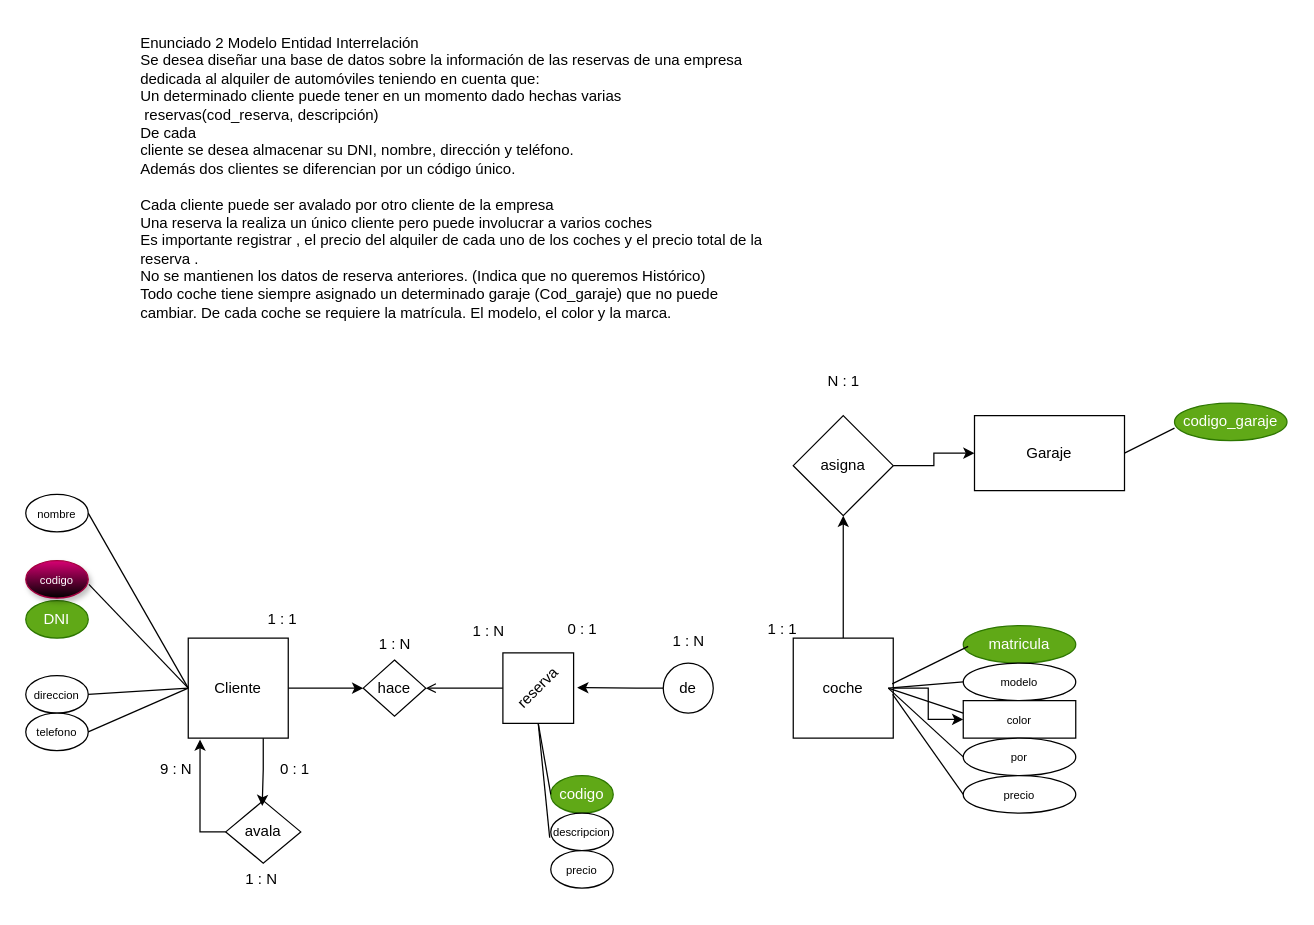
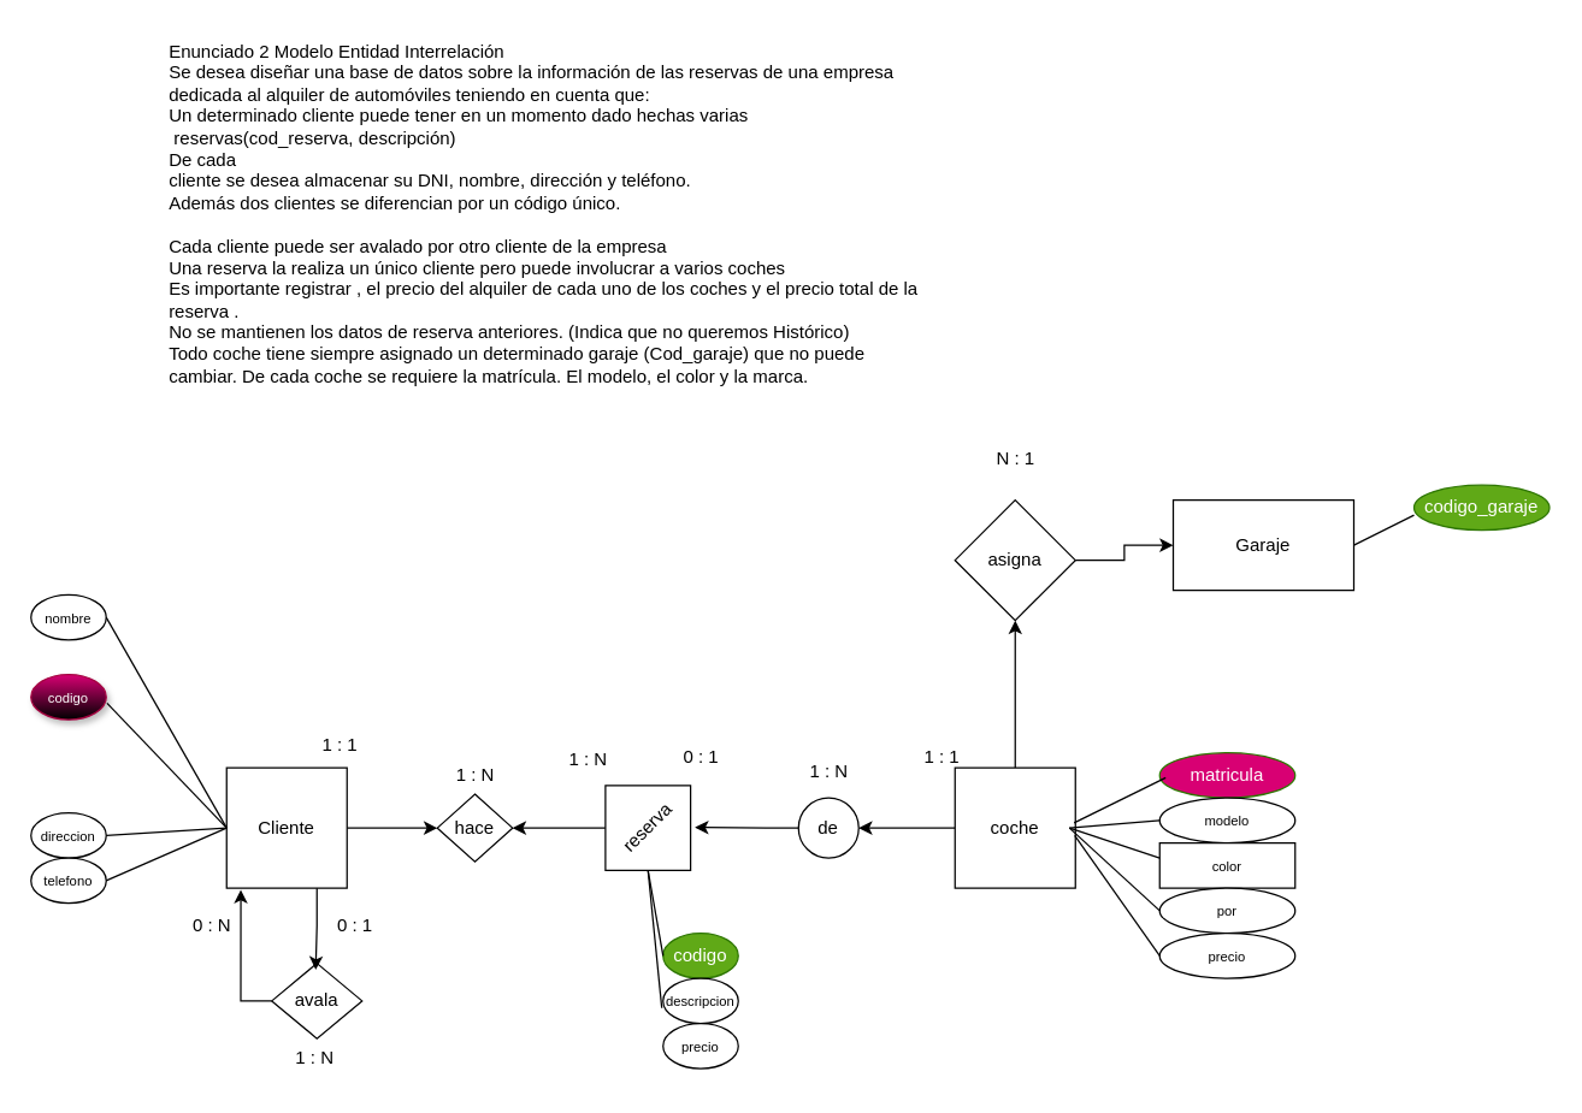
- <mxCell id="9" value="DNI" style="ellipse;whiteSpace=wrap;html=1;fillColor=#60a917;fontColor=#ffffff;strokeColor=#2D7600;" vertex="1" parent="1"><mxGeometry x="20" y="480" width="50" height="30" as="geometry" /></mxCell>
- <mxCell id="22" value="matricula" style="ellipse;whiteSpace=wrap;html=1;fillColor=#60a917;fontColor=#ffffff;strokeColor=#2D7600;" vertex="1" parent="1"><mxGeometry x="770" y="500" width="90" height="30" as="geometry" /></mxCell>
+ <mxCell id="22" value="matricula" style="ellipse;whiteSpace=wrap;html=1;fillColor=#d80073;fontColor=#ffffff;strokeColor=#2D7600;" vertex="1" parent="1"><mxGeometry x="770" y="500" width="90" height="30" as="geometry" /></mxCell>
- <mxCell id="16" value="" style="edgeStyle=orthogonalEdgeStyle;rounded=0;orthogonalLoop=1;jettySize=auto;html=1;entryX=1;entryY=0.5;entryDx=0;entryDy=0;endArrow=open;" edge="1" parent="1" source="17" target="47"><mxGeometry relative="1" as="geometry" /></mxCell>
+ <mxCell id="16" value="" style="edgeStyle=orthogonalEdgeStyle;rounded=0;orthogonalLoop=1;jettySize=auto;html=1;entryX=1;entryY=0.5;entryDx=0;entryDy=0;" edge="1" parent="1" source="17" target="47"><mxGeometry relative="1" as="geometry" /></mxCell>
- <mxCell id="20" style="edgeStyle=orthogonalEdgeStyle;rounded=0;orthogonalLoop=1;jettySize=auto;html=1;" edge="1" parent="1" source="21" target="24"><mxGeometry relative="1" as="geometry" /></mxCell>
+ <mxCell id="20" style="edgeStyle=orthogonalEdgeStyle;rounded=0;orthogonalLoop=1;jettySize=auto;html=1;entryX=1;entryY=0.5;entryDx=0;entryDy=0;" edge="1" parent="1" source="21" target="48"><mxGeometry relative="1" as="geometry" /></mxCell>
- <mxCell id="34" value="9 : N" style="text;html=1;align=center;verticalAlign=middle;resizable=0;points=[];autosize=1;strokeColor=none;fillColor=none;" vertex="1" parent="1"><mxGeometry x="115" y="600" width="50" height="30" as="geometry" /></mxCell>
+ <mxCell id="34" value="0 : N" style="text;html=1;align=center;verticalAlign=middle;resizable=0;points=[];autosize=1;strokeColor=none;fillColor=none;" vertex="1" parent="1"><mxGeometry x="115" y="600" width="50" height="30" as="geometry" /></mxCell>
